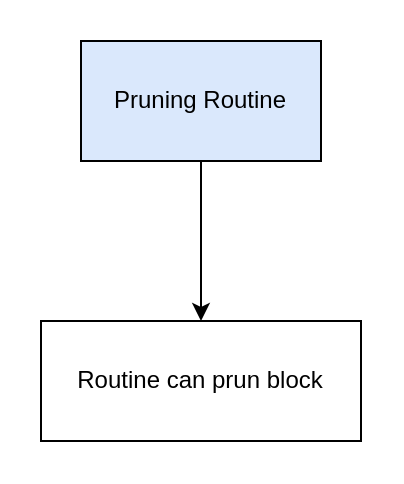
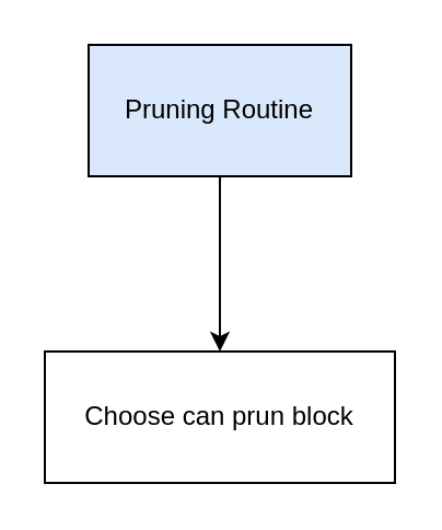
- <mxCell id="4" value="Routine can prun block" style="whiteSpace=wrap;html=1;rounded=0;" vertex="1" parent="1"><mxGeometry x="20" y="160" width="160" height="60" as="geometry" /></mxCell>
+ <mxCell id="4" value="Choose can prun block" style="whiteSpace=wrap;html=1;rounded=0;" vertex="1" parent="1"><mxGeometry x="20" y="160" width="160" height="60" as="geometry" /></mxCell>
